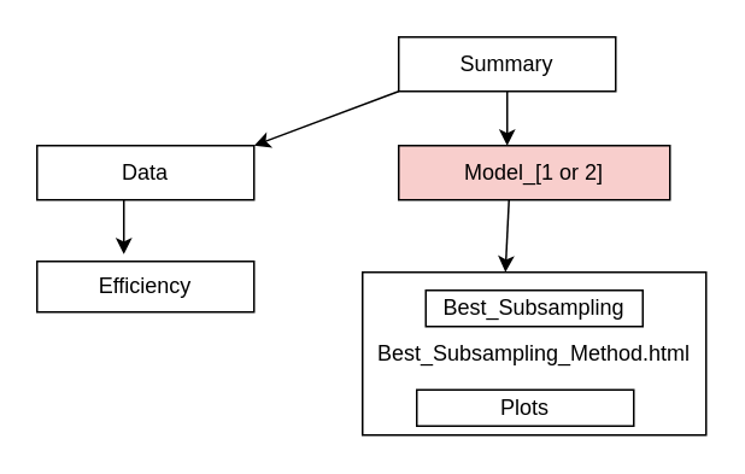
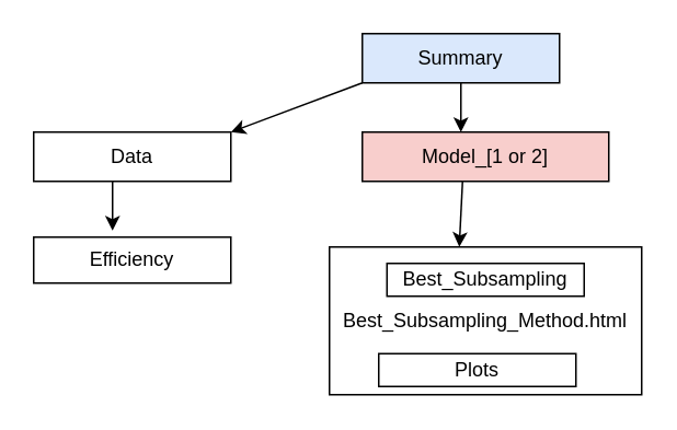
- <mxCell id="3" value="Summary" style="rounded=0;whiteSpace=wrap;html=1;" parent="1" vertex="1"><mxGeometry x="220" y="20" width="120" height="30" as="geometry" /></mxCell>
+ <mxCell id="3" value="Summary" style="rounded=0;whiteSpace=wrap;html=1;fillColor=#dae8fc;" parent="1" vertex="1"><mxGeometry x="220" y="20" width="120" height="30" as="geometry" /></mxCell>
